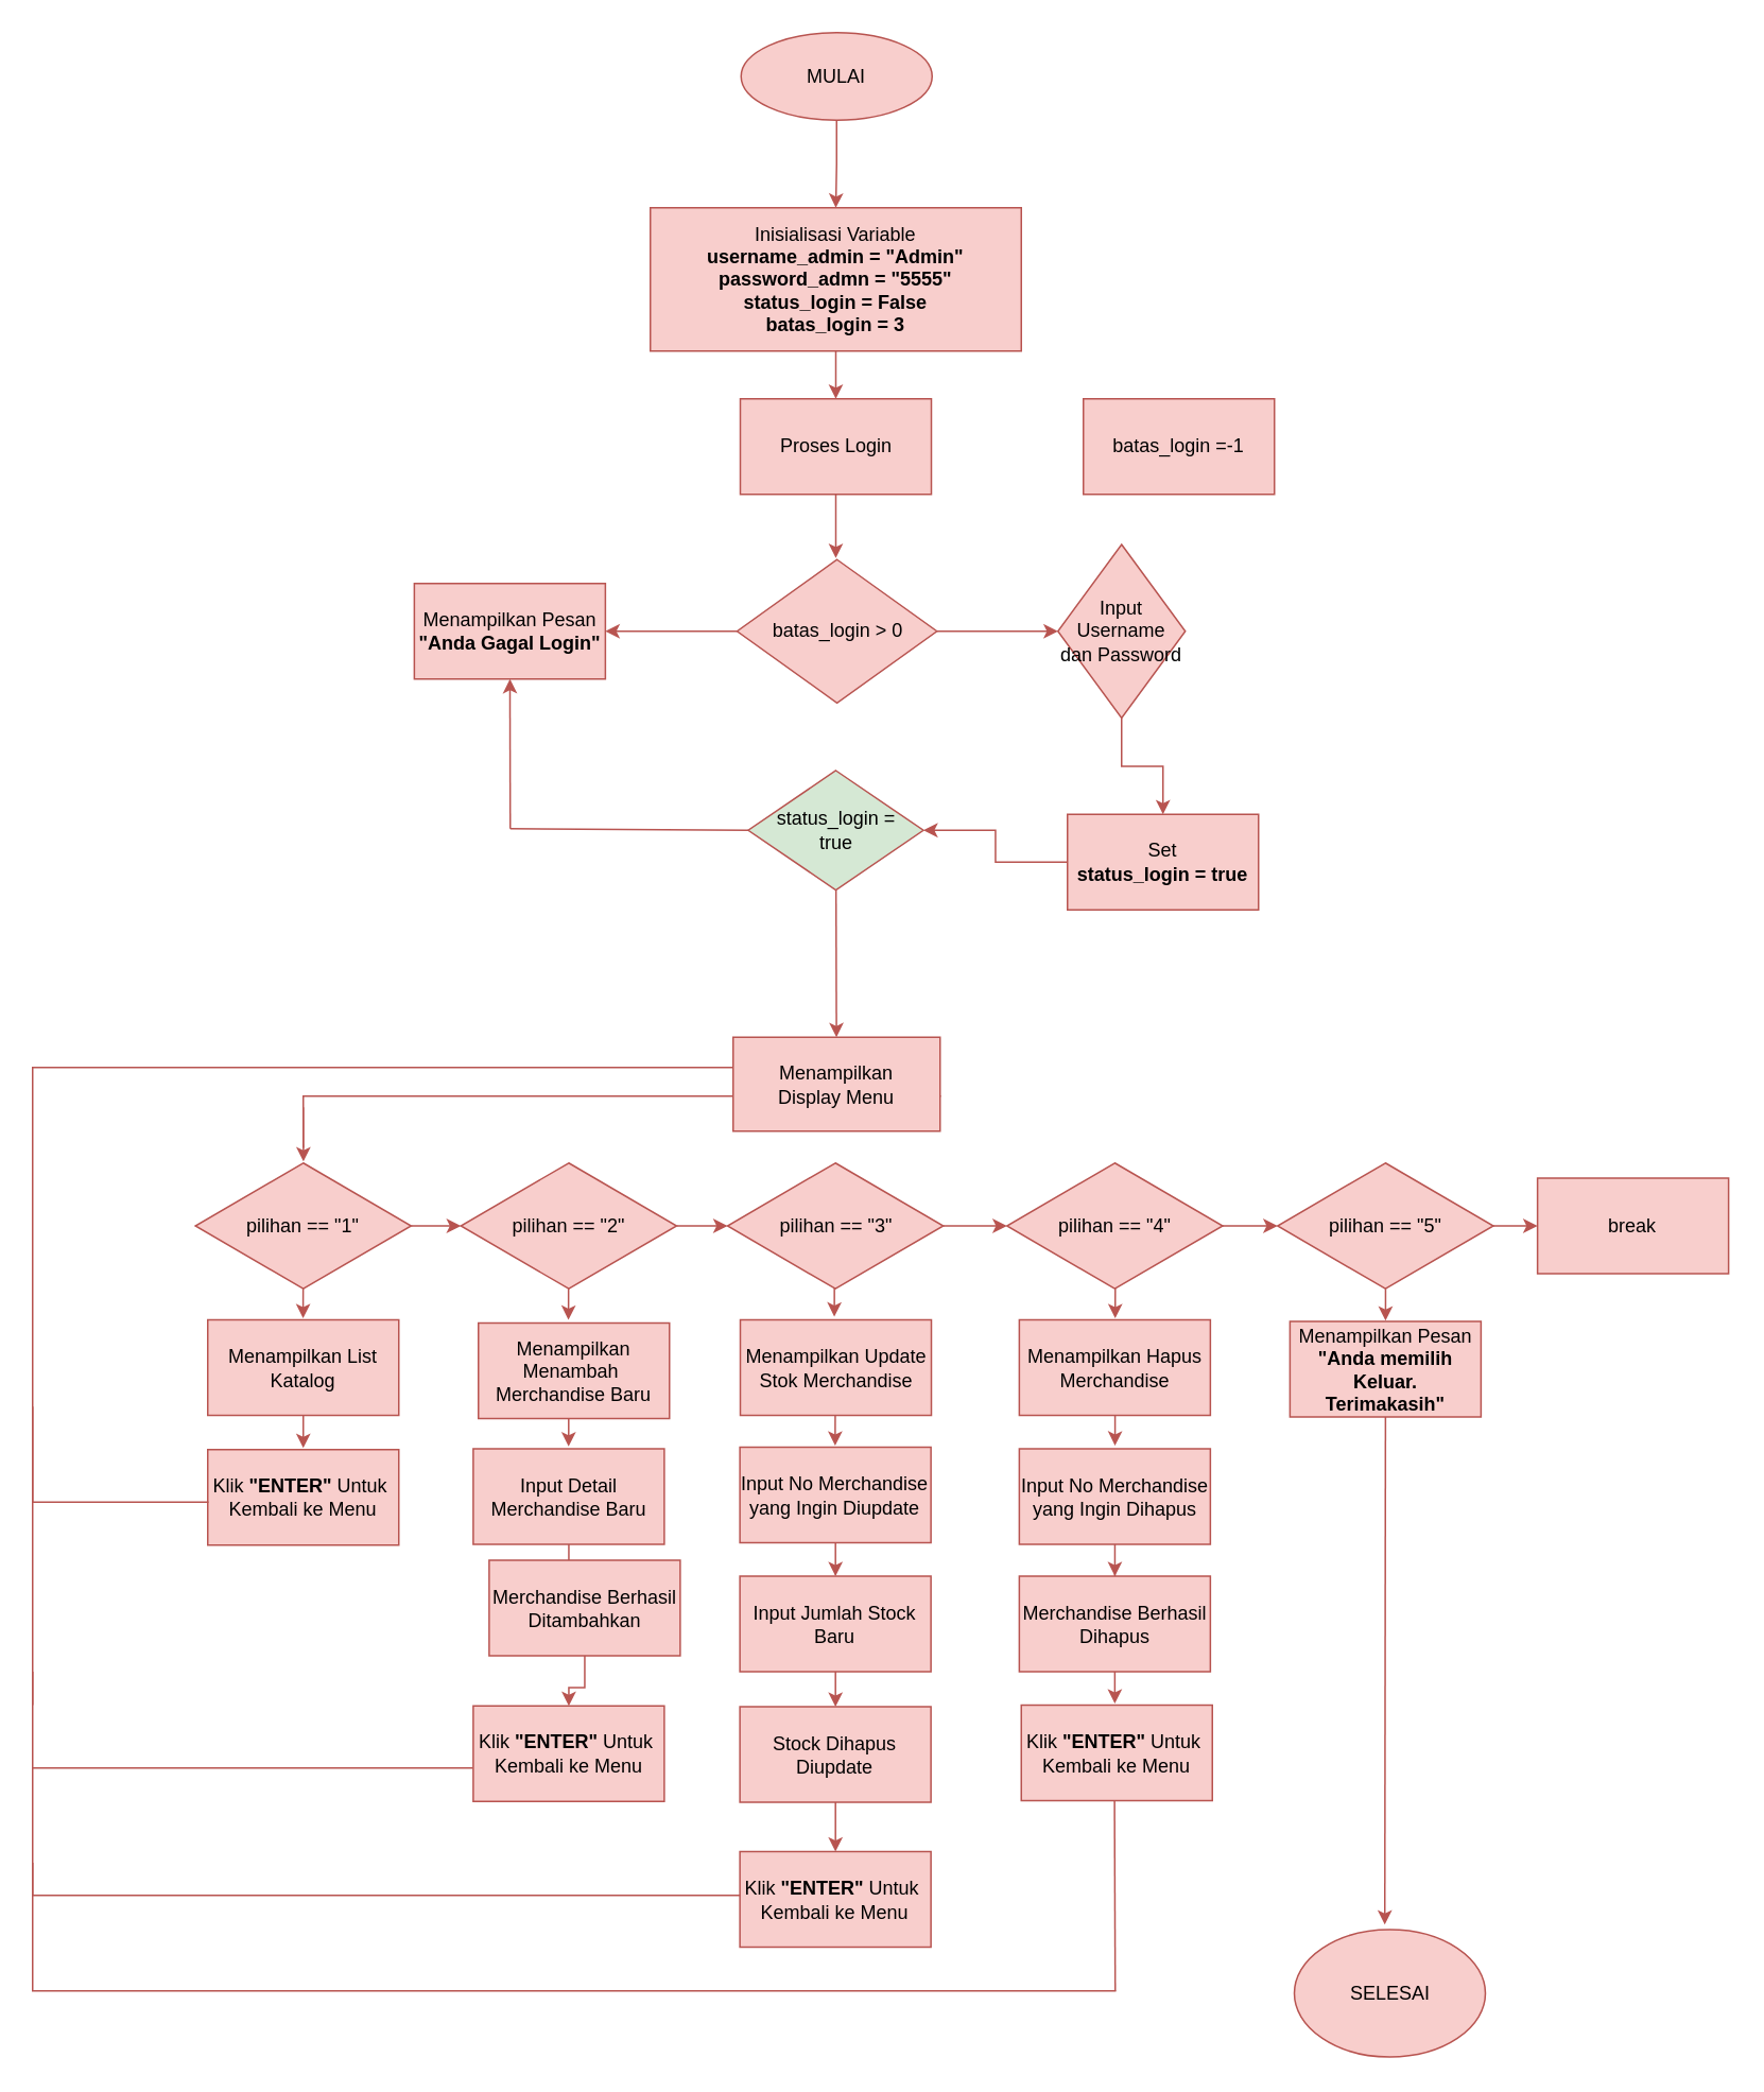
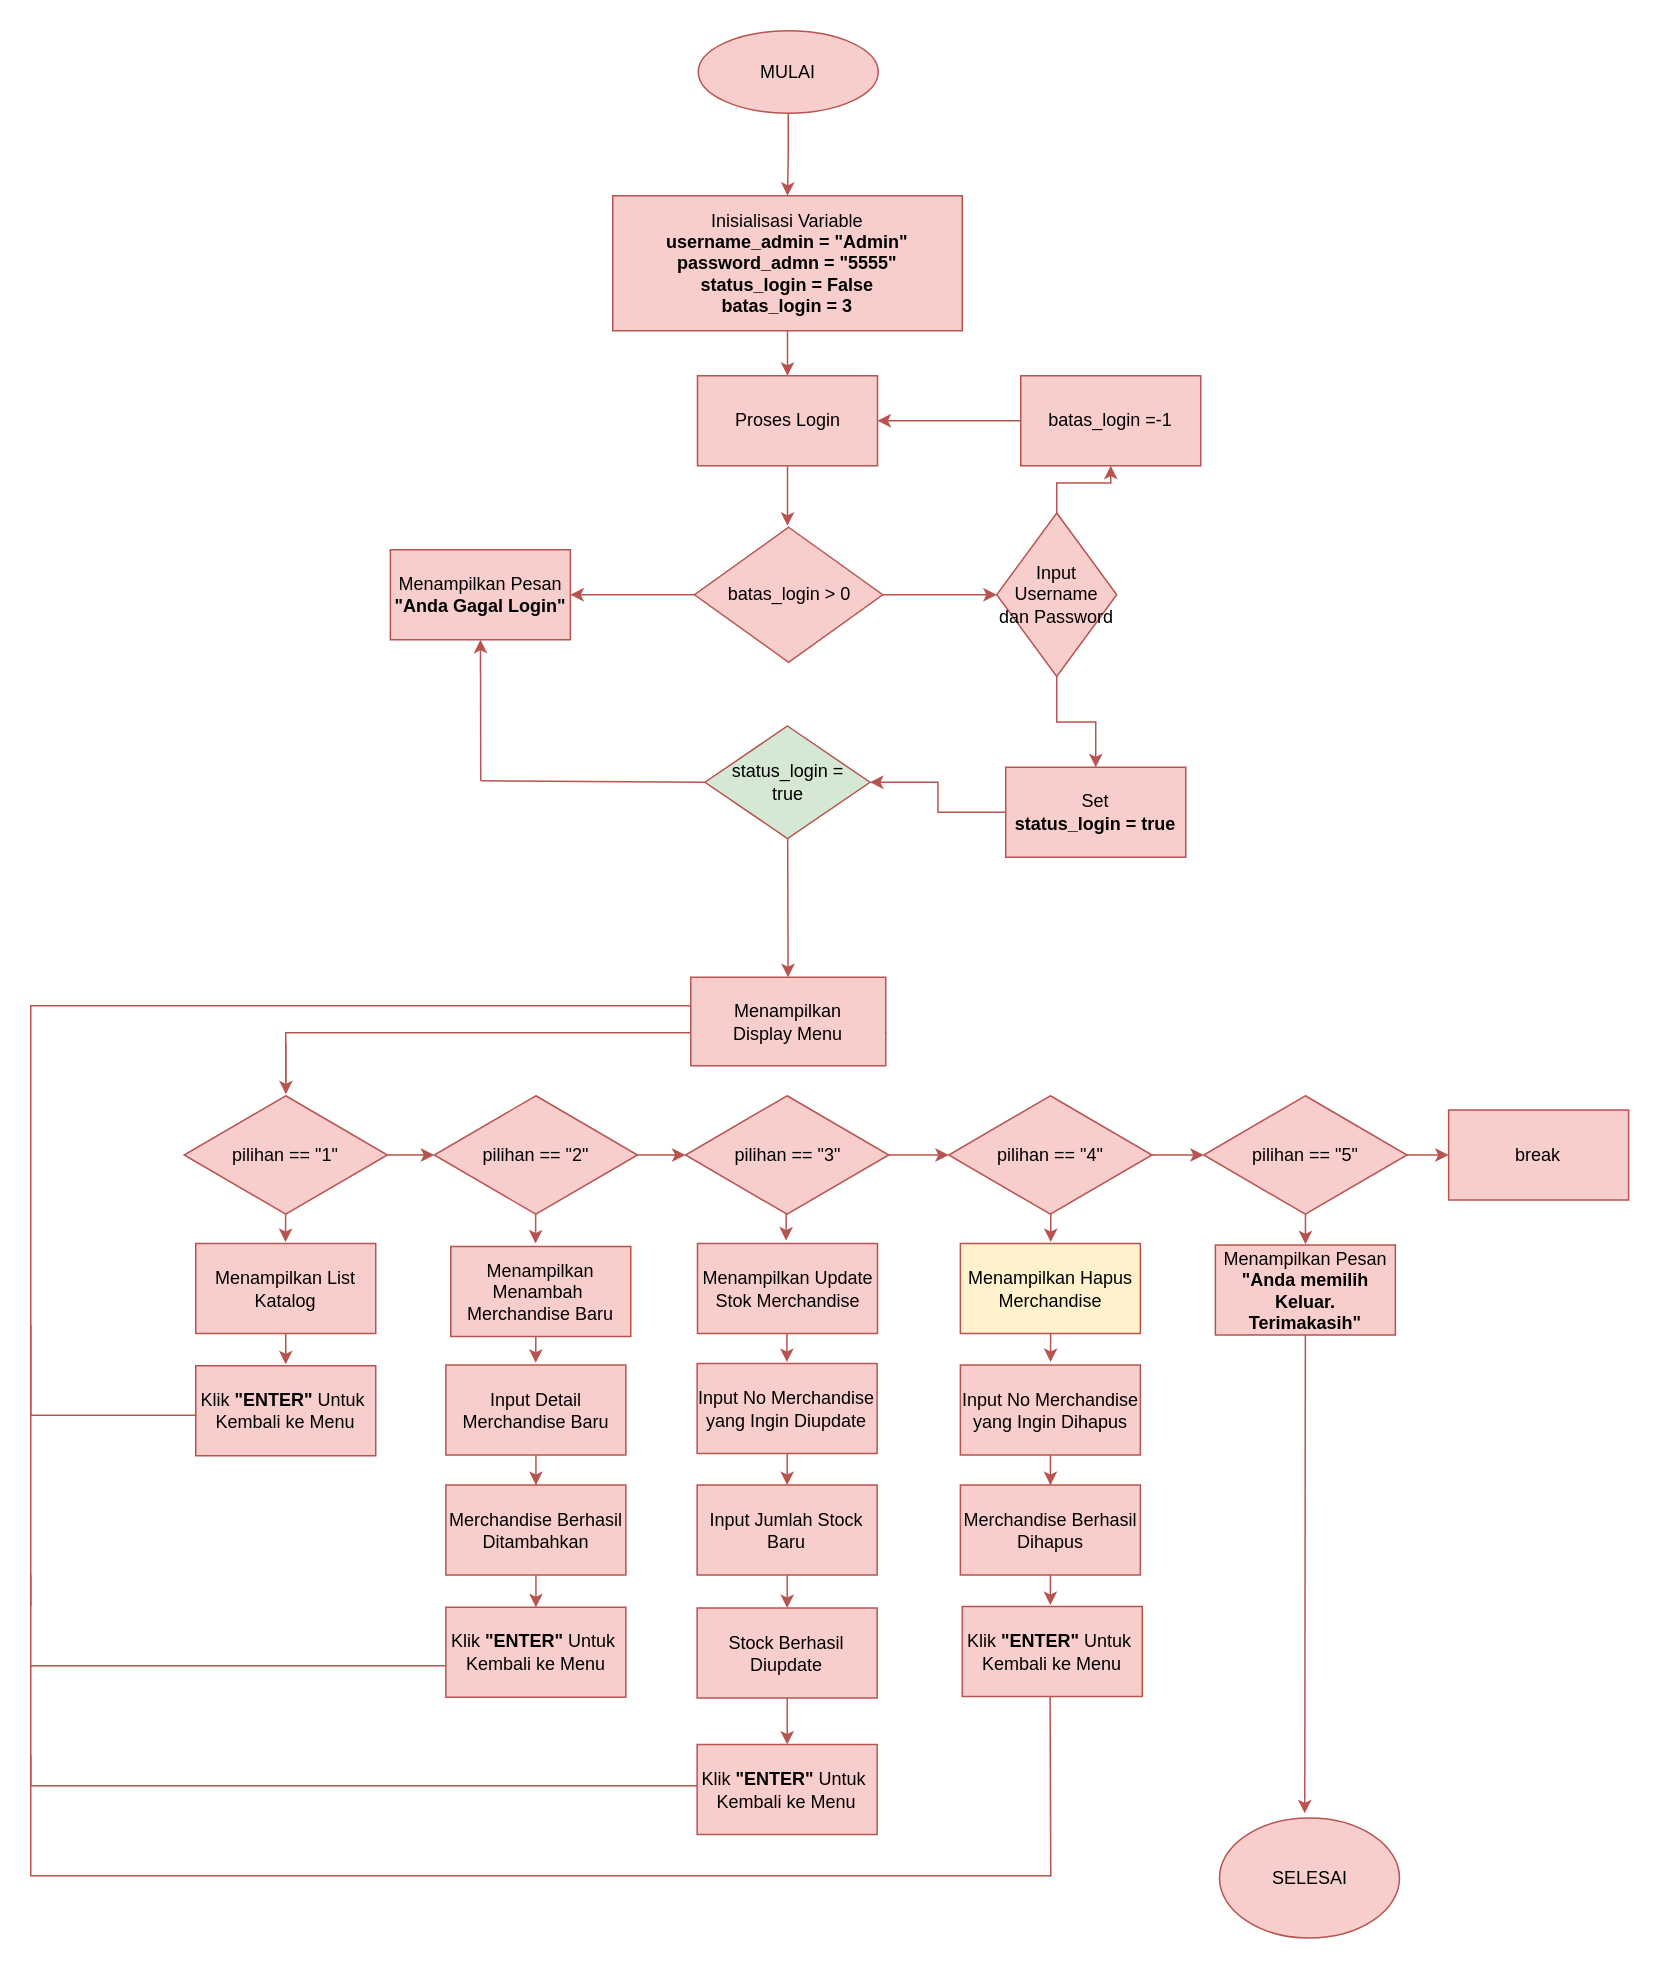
+ <mxCell id="26" value="" style="edgeStyle=orthogonalEdgeStyle;rounded=0;orthogonalLoop=1;jettySize=auto;html=1;fillColor=#f8cecc;strokeColor=#b85450;" edge="1" parent="1" source="27" target="18"><mxGeometry relative="1" as="geometry" /></mxCell>
+ <mxCell id="22" value="" style="edgeStyle=orthogonalEdgeStyle;rounded=0;orthogonalLoop=1;jettySize=auto;html=1;fillColor=#f8cecc;strokeColor=#b85450;" edge="1" parent="1" source="24" target="27"><mxGeometry relative="1" as="geometry" /></mxCell>
- <mxCell id="74" value="Menampilkan Hapus&lt;div&gt;Merchandise&lt;/div&gt;" style="whiteSpace=wrap;html=1;fillColor=#f8cecc;strokeColor=#b85450;" vertex="1" parent="1"><mxGeometry x="639.75" y="828.5" width="120" height="60" as="geometry" /></mxCell>
+ <mxCell id="74" value="Menampilkan Hapus&lt;div&gt;Merchandise&lt;/div&gt;" style="whiteSpace=wrap;html=1;fillColor=#fff2cc;strokeColor=#b85450;" vertex="1" parent="1"><mxGeometry x="639.75" y="828.5" width="120" height="60" as="geometry" /></mxCell>
- <mxCell id="63" value="Merchandise Berhasil&lt;div&gt;Ditambahkan&lt;/div&gt;" style="whiteSpace=wrap;html=1;fillColor=#f8cecc;strokeColor=#b85450;" vertex="1" parent="1"><mxGeometry x="306.75" y="979.5" width="120" height="60" as="geometry" /></mxCell>
+ <mxCell id="63" value="Merchandise Berhasil&lt;div&gt;Ditambahkan&lt;/div&gt;" style="whiteSpace=wrap;html=1;fillColor=#f8cecc;strokeColor=#b85450;" vertex="1" parent="1"><mxGeometry x="296.75" y="989.5" width="120" height="60" as="geometry" /></mxCell>
- <mxCell id="42" value="Stock Dihapus Diupdate" style="whiteSpace=wrap;html=1;fillColor=#f8cecc;strokeColor=#b85450;" vertex="1" parent="1"><mxGeometry x="464.25" y="1071.5" width="120" height="60" as="geometry" /></mxCell>
+ <mxCell id="42" value="Stock Berhasil Diupdate" style="whiteSpace=wrap;html=1;fillColor=#f8cecc;strokeColor=#b85450;" vertex="1" parent="1"><mxGeometry x="464.25" y="1071.5" width="120" height="60" as="geometry" /></mxCell>
